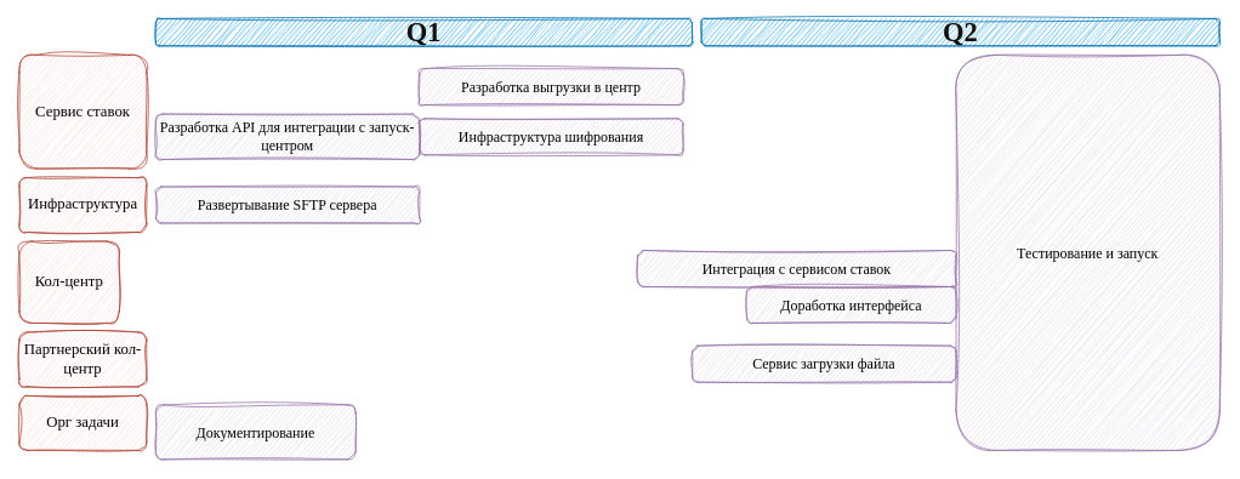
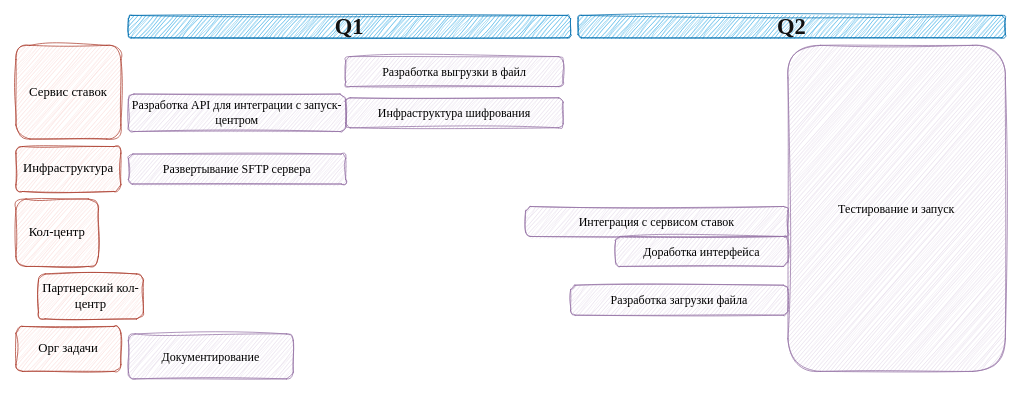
- <mxCell id="9" value="&lt;font style=&quot;font-size: 16px;&quot;&gt;Разработка выгрузки в центр&lt;/font&gt;" style="rounded=1;whiteSpace=wrap;html=1;sketch=1;hachureGap=4;jiggle=2;curveFitting=1;fontFamily=Architects Daughter;fontSource=https%3A%2F%2Ffonts.googleapis.com%2Fcss%3Ffamily%3DArchitects%2BDaughter;fillColor=#e1d5e7;strokeColor=#9673a6;" vertex="1" parent="1"><mxGeometry x="460" y="75" width="290" height="40" as="geometry" /></mxCell>
+ <mxCell id="9" value="&lt;font style=&quot;font-size: 16px;&quot;&gt;Разработка выгрузки в файл&lt;/font&gt;" style="rounded=1;whiteSpace=wrap;html=1;sketch=1;hachureGap=4;jiggle=2;curveFitting=1;fontFamily=Architects Daughter;fontSource=https%3A%2F%2Ffonts.googleapis.com%2Fcss%3Ffamily%3DArchitects%2BDaughter;fillColor=#e1d5e7;strokeColor=#9673a6;" vertex="1" parent="1"><mxGeometry x="460" y="75" width="290" height="40" as="geometry" /></mxCell>
- <mxCell id="7" value="&lt;font style=&quot;font-size: 17px;&quot;&gt;Партнерский кол-центр&lt;/font&gt;" style="rounded=1;whiteSpace=wrap;html=1;sketch=1;hachureGap=4;jiggle=2;curveFitting=1;fontFamily=Architects Daughter;fontSource=https%3A%2F%2Ffonts.googleapis.com%2Fcss%3Ffamily%3DArchitects%2BDaughter;fillColor=#fad9d5;strokeColor=#ae4132;" vertex="1" parent="1"><mxGeometry x="20" y="365" width="140" height="60" as="geometry" /></mxCell>
+ <mxCell id="7" value="&lt;font style=&quot;font-size: 17px;&quot;&gt;Партнерский кол-центр&lt;/font&gt;" style="rounded=1;whiteSpace=wrap;html=1;sketch=1;hachureGap=4;jiggle=2;curveFitting=1;fontFamily=Architects Daughter;fontSource=https%3A%2F%2Ffonts.googleapis.com%2Fcss%3Ffamily%3DArchitects%2BDaughter;fillColor=#fad9d5;strokeColor=#ae4132;" vertex="1" parent="1"><mxGeometry x="50" y="365" width="140" height="60" as="geometry" /></mxCell>
- <mxCell id="14" value="&lt;span style=&quot;font-size: 16px;&quot;&gt;Сервис загрузки файла&lt;/span&gt;" style="rounded=1;whiteSpace=wrap;html=1;sketch=1;hachureGap=4;jiggle=2;curveFitting=1;fontFamily=Architects Daughter;fontSource=https%3A%2F%2Ffonts.googleapis.com%2Fcss%3Ffamily%3DArchitects%2BDaughter;fillColor=#e1d5e7;strokeColor=#9673a6;" vertex="1" parent="1"><mxGeometry x="760" y="380" width="290" height="40" as="geometry" /></mxCell>
+ <mxCell id="14" value="&lt;span style=&quot;font-size: 16px;&quot;&gt;Разработка загрузки файла&lt;/span&gt;" style="rounded=1;whiteSpace=wrap;html=1;sketch=1;hachureGap=4;jiggle=2;curveFitting=1;fontFamily=Architects Daughter;fontSource=https%3A%2F%2Ffonts.googleapis.com%2Fcss%3Ffamily%3DArchitects%2BDaughter;fillColor=#e1d5e7;strokeColor=#9673a6;" vertex="1" parent="1"><mxGeometry x="760" y="380" width="290" height="40" as="geometry" /></mxCell>
